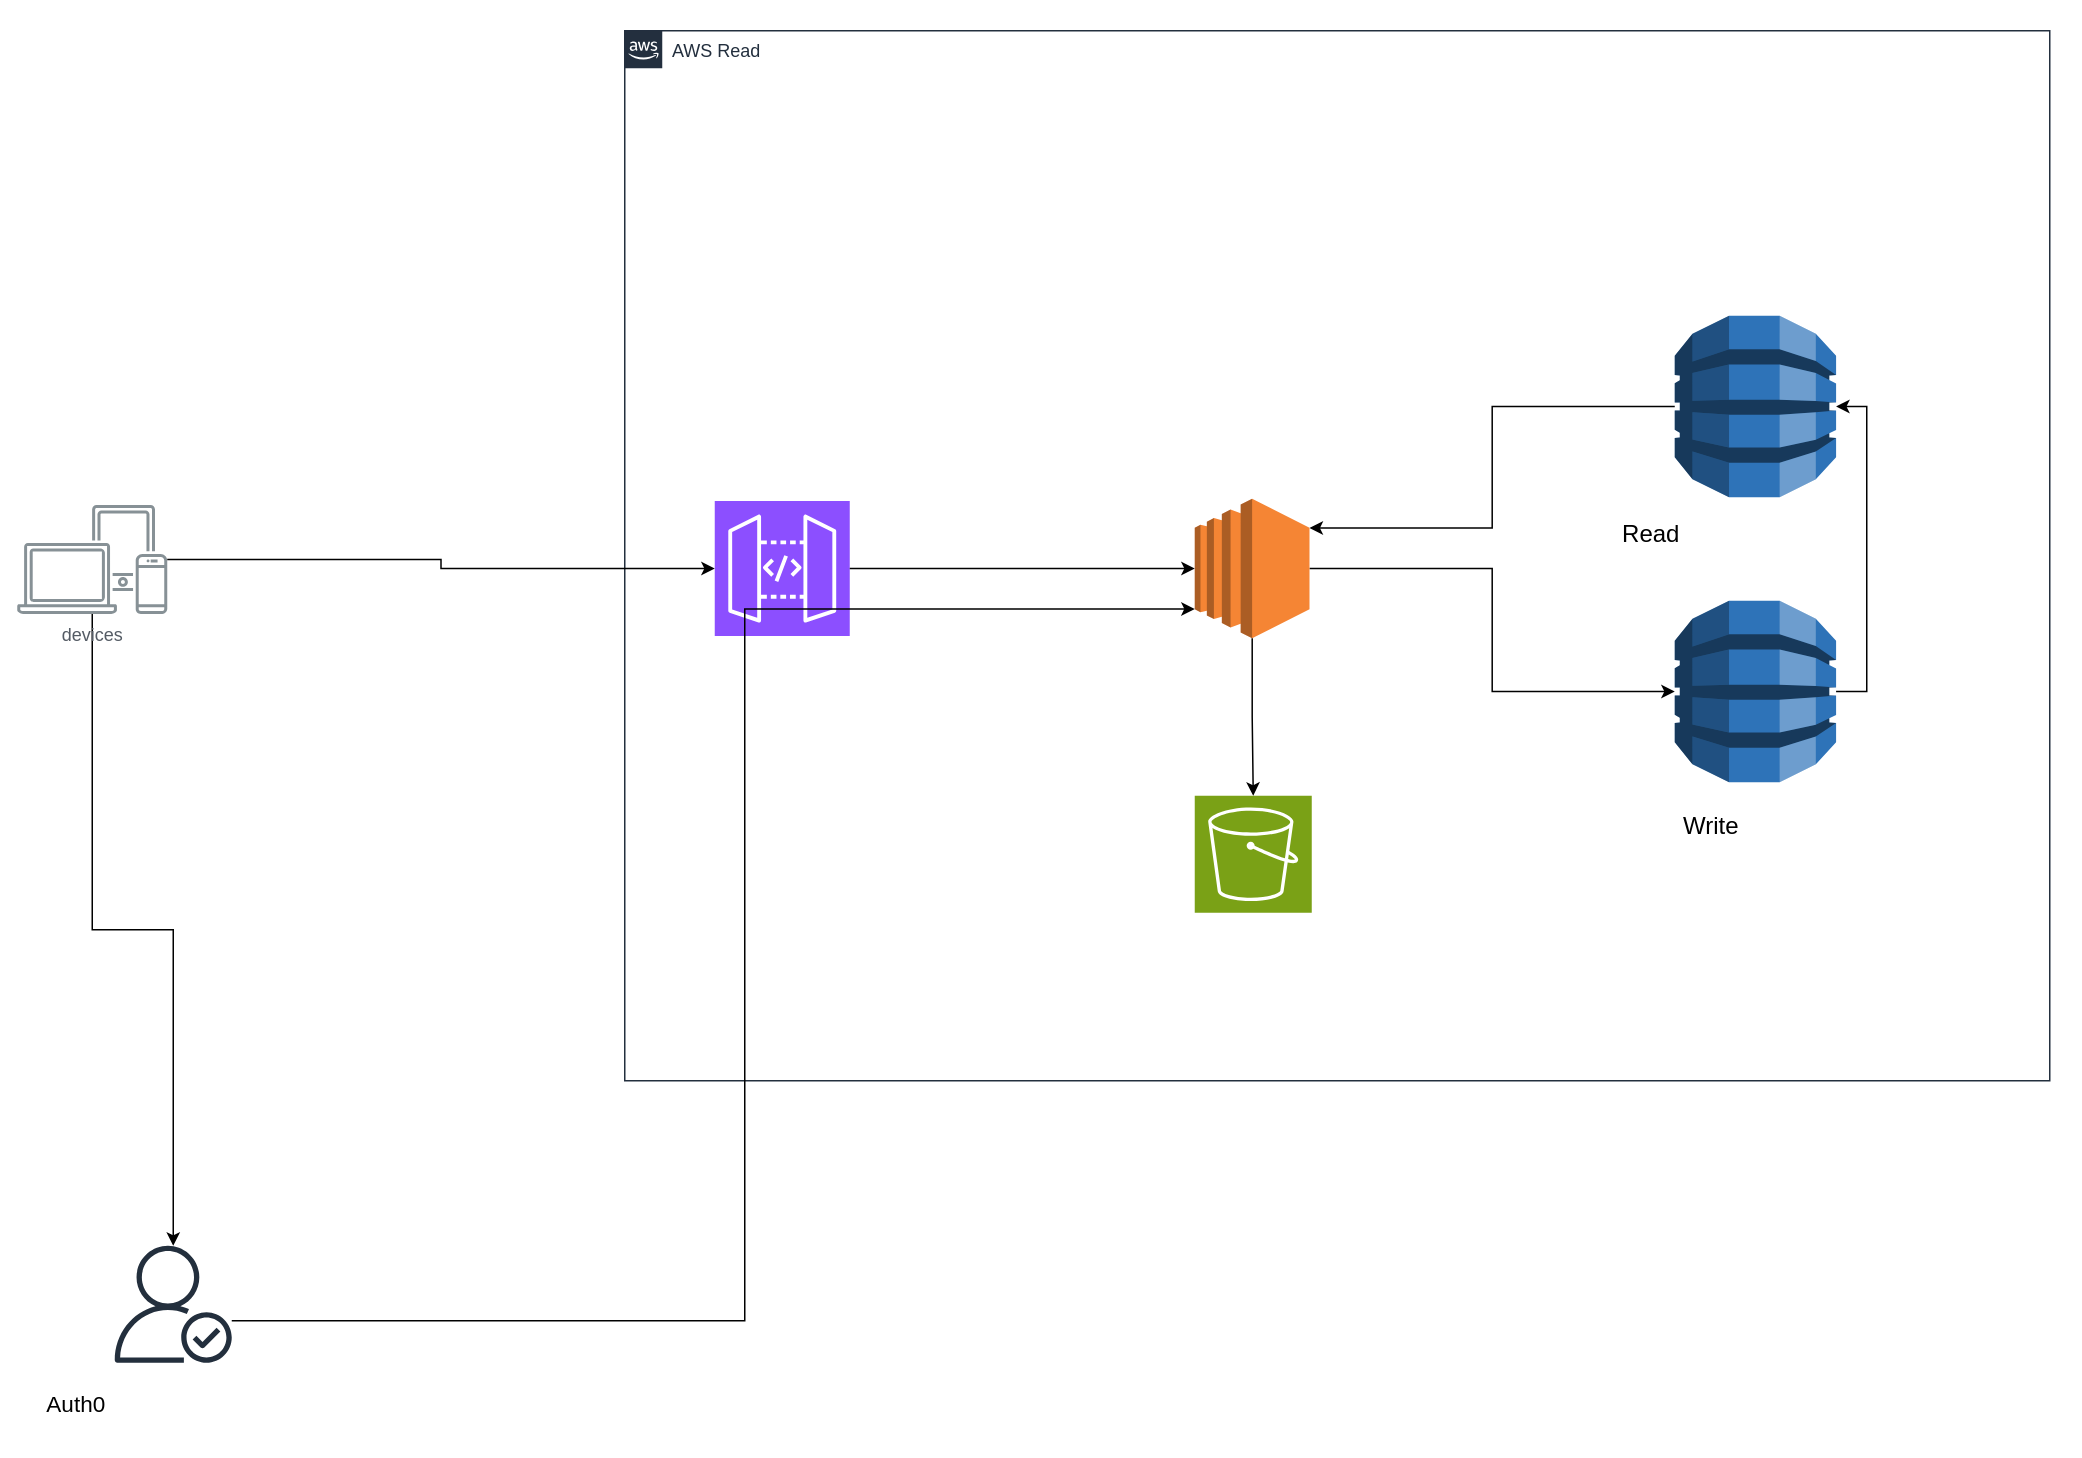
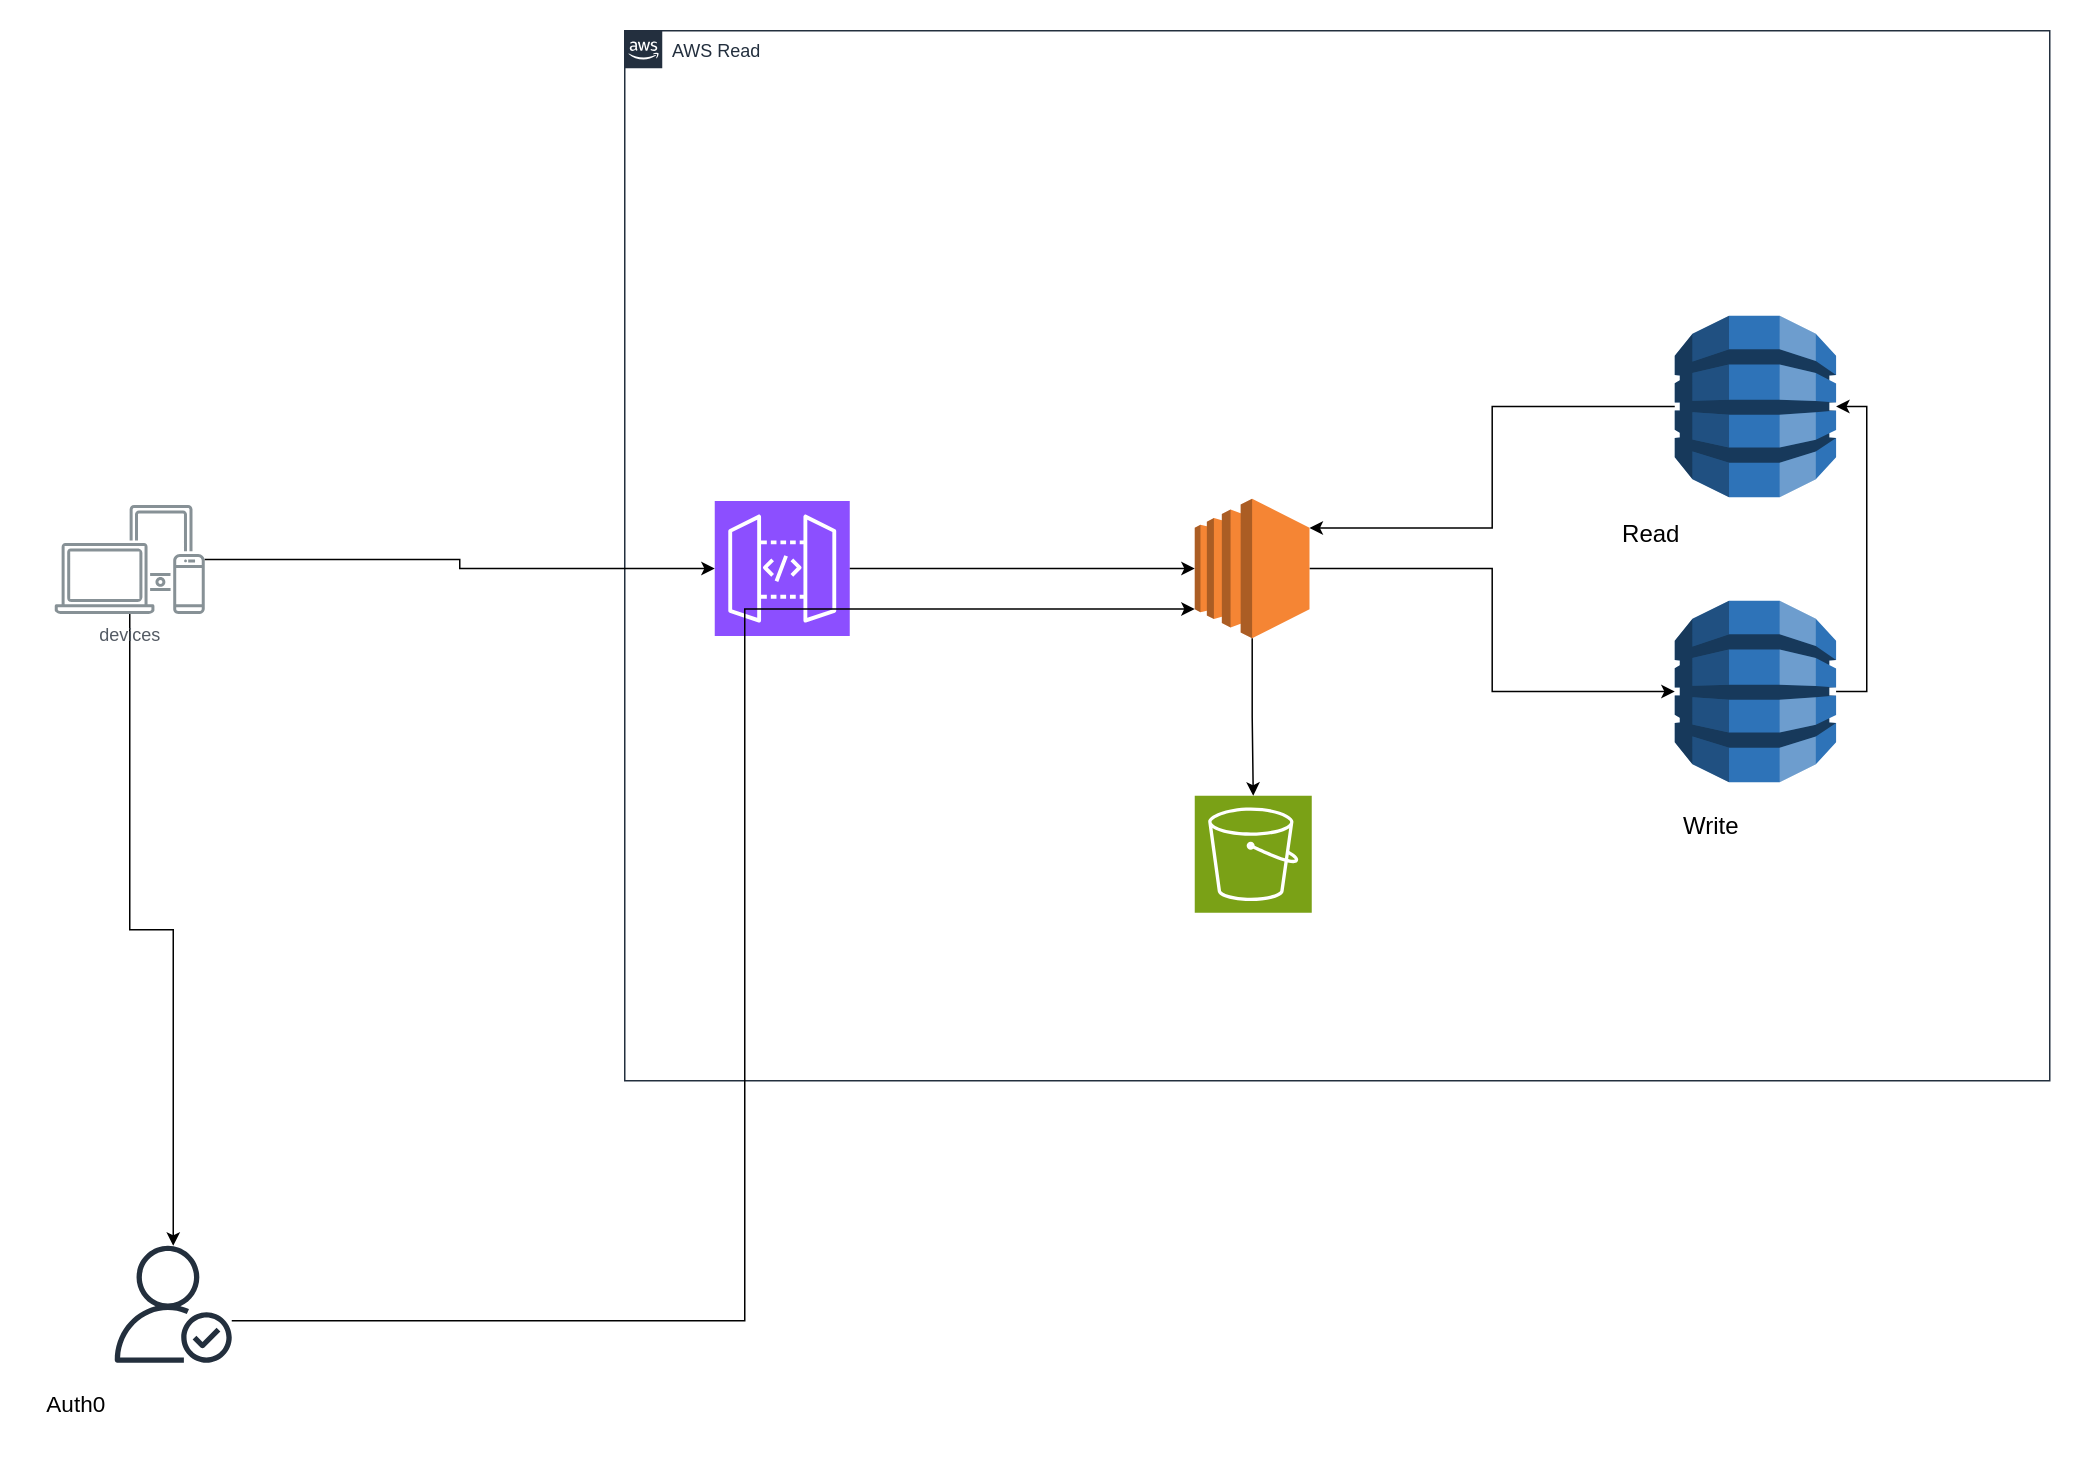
- <mxCell id="16" value="devices" style="sketch=0;outlineConnect=0;gradientColor=none;fontColor=#545B64;strokeColor=none;fillColor=#879196;dashed=0;verticalLabelPosition=bottom;verticalAlign=top;align=center;html=1;fontSize=12;fontStyle=0;aspect=fixed;shape=mxgraph.aws4.illustration_devices;pointerEvents=1" vertex="1" parent="1"><mxGeometry x="11" y="336" width="100" height="73" as="geometry" /></mxCell>
+ <mxCell id="16" value="devices" style="sketch=0;outlineConnect=0;gradientColor=none;fontColor=#545B64;strokeColor=none;fillColor=#879196;dashed=0;verticalLabelPosition=bottom;verticalAlign=top;align=center;html=1;fontSize=12;fontStyle=0;aspect=fixed;shape=mxgraph.aws4.illustration_devices;pointerEvents=1" vertex="1" parent="1"><mxGeometry x="36" y="336" width="100" height="73" as="geometry" /></mxCell>
